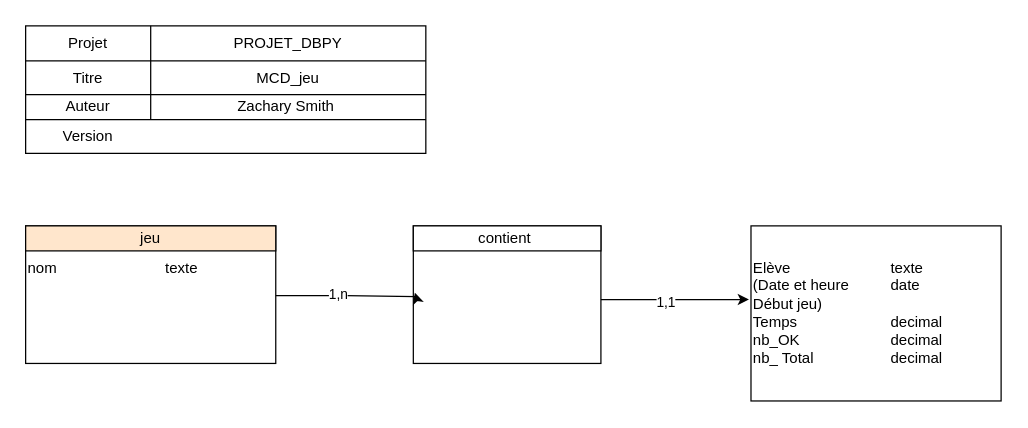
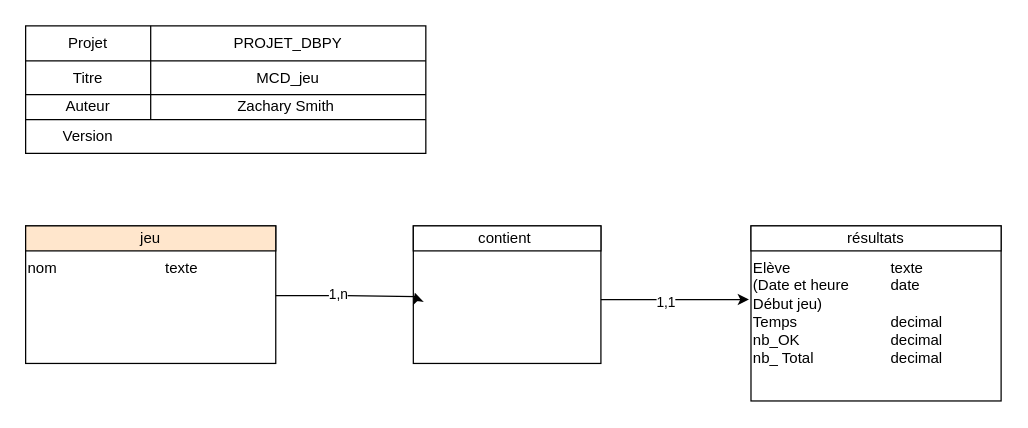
+ <mxCell id="19" value="résultats" style="rounded=0;whiteSpace=wrap;html=1;" vertex="1" parent="1"><mxGeometry x="600" y="180" width="200" height="20" as="geometry" /></mxCell>
